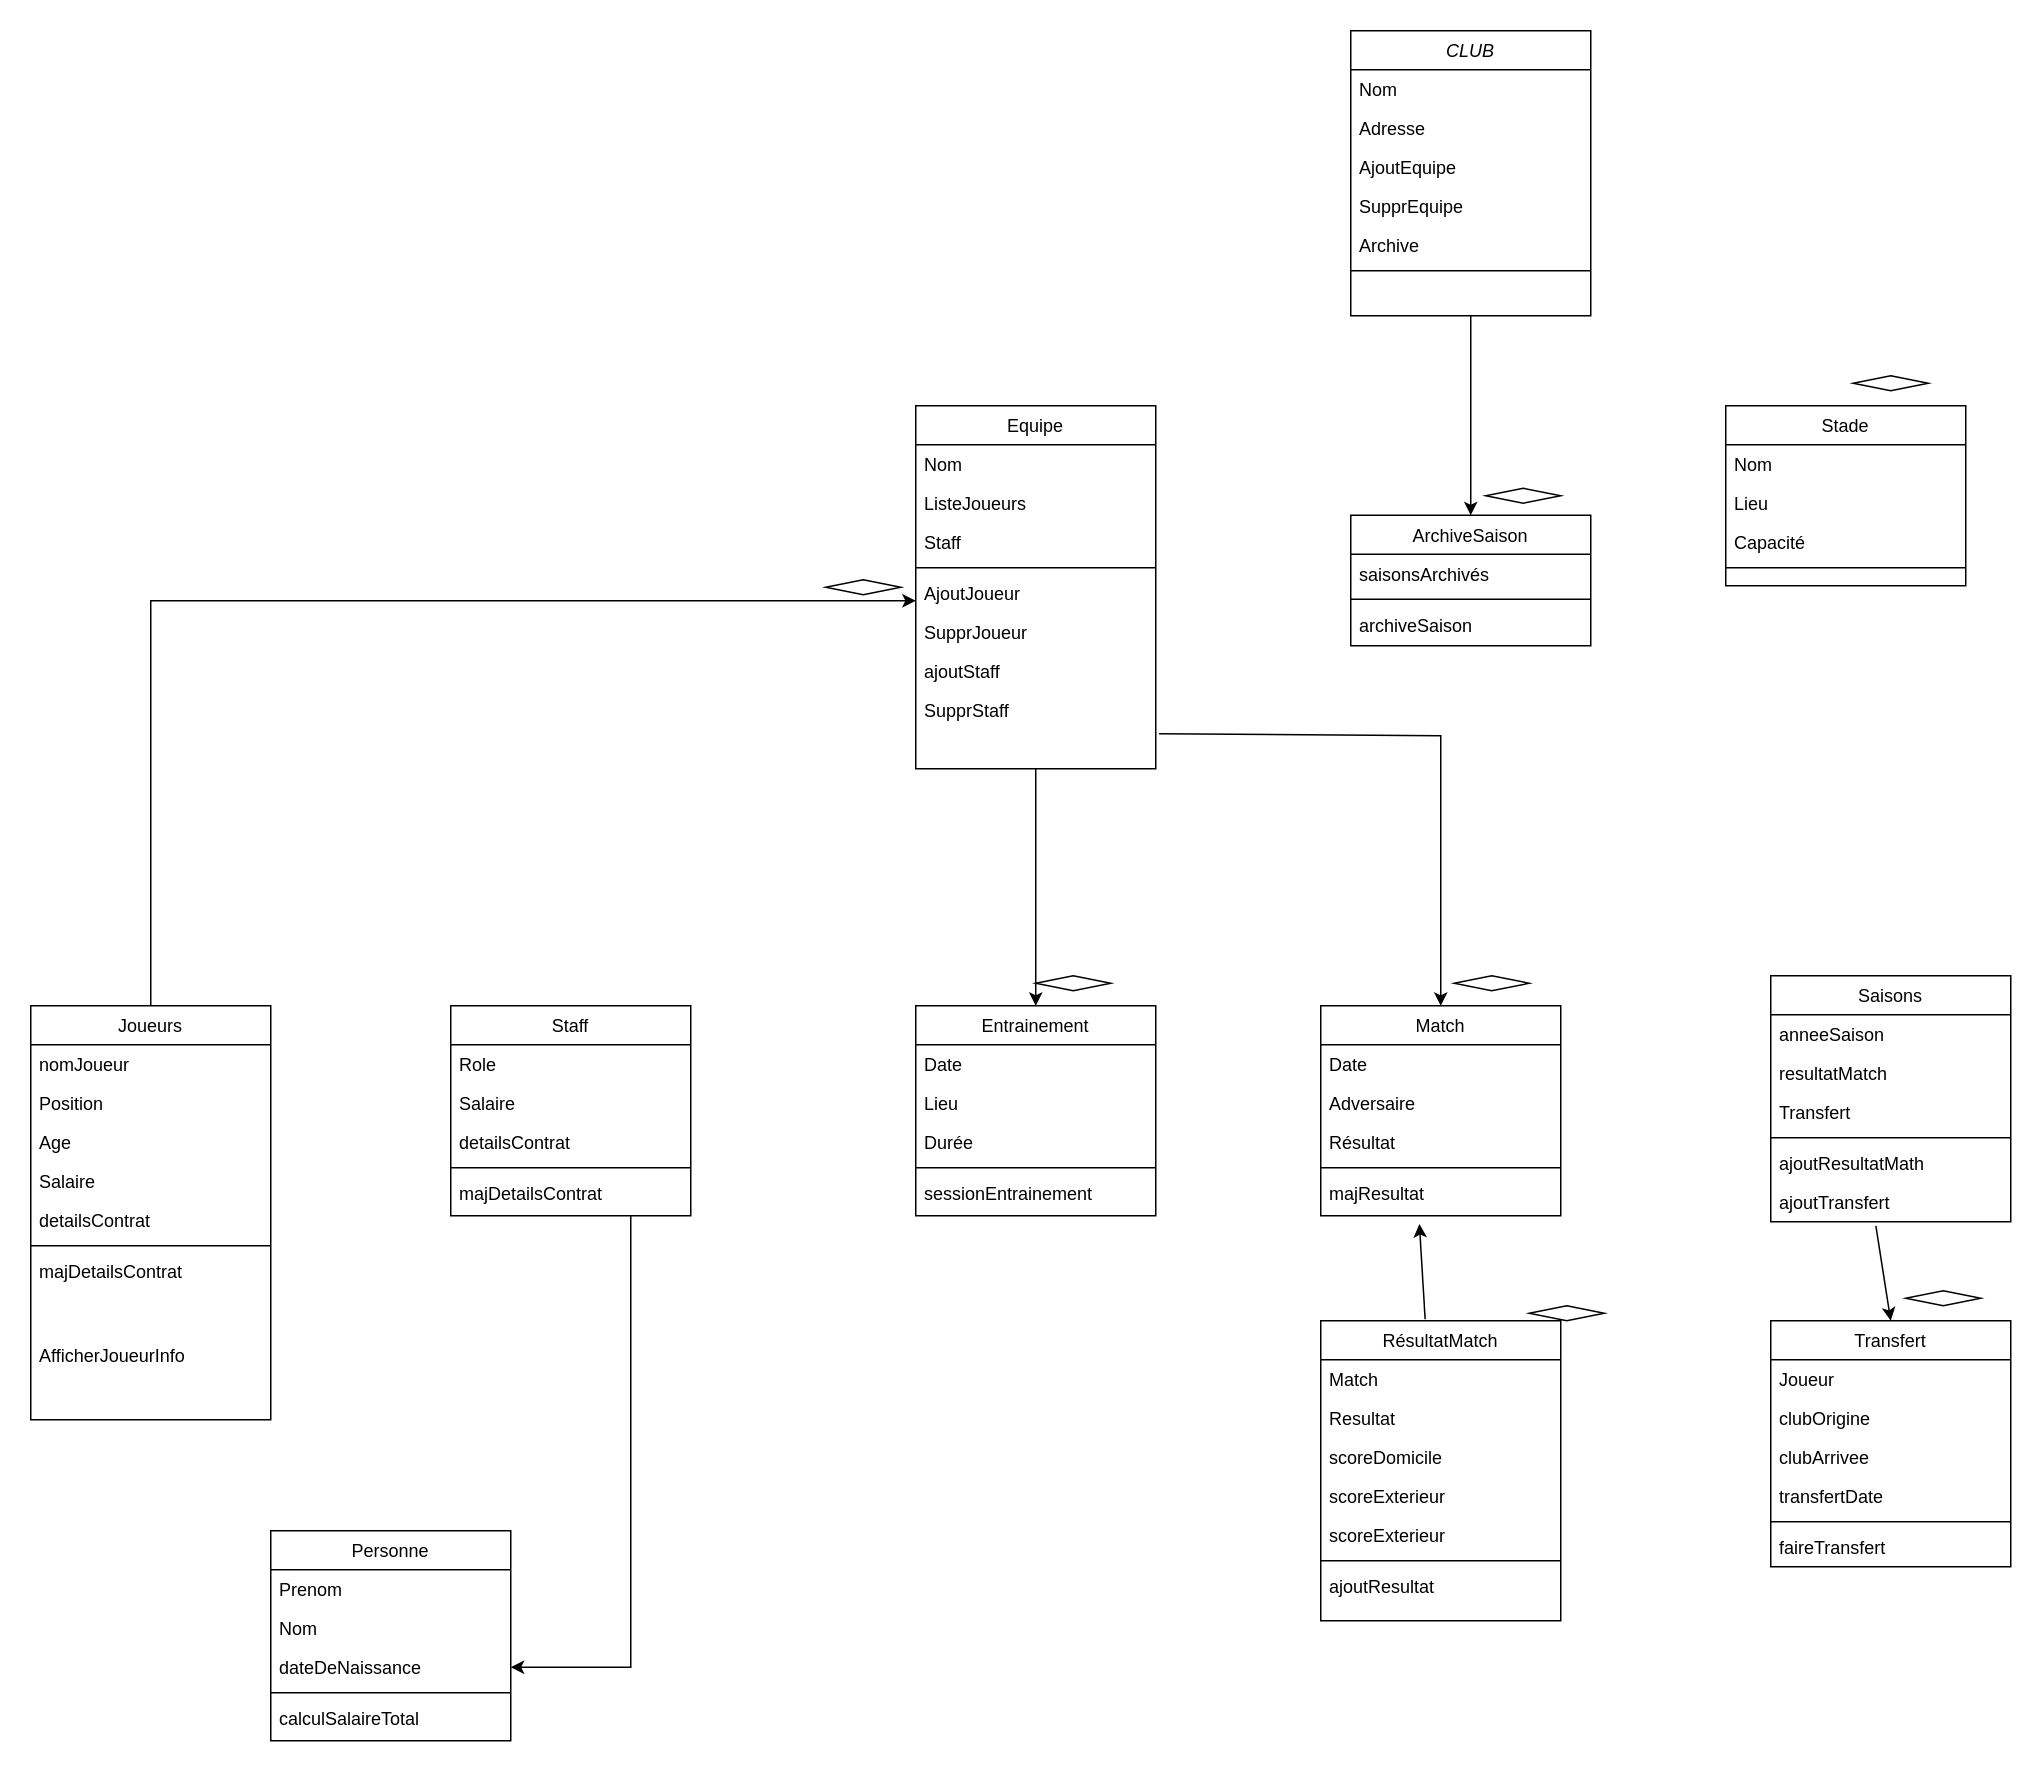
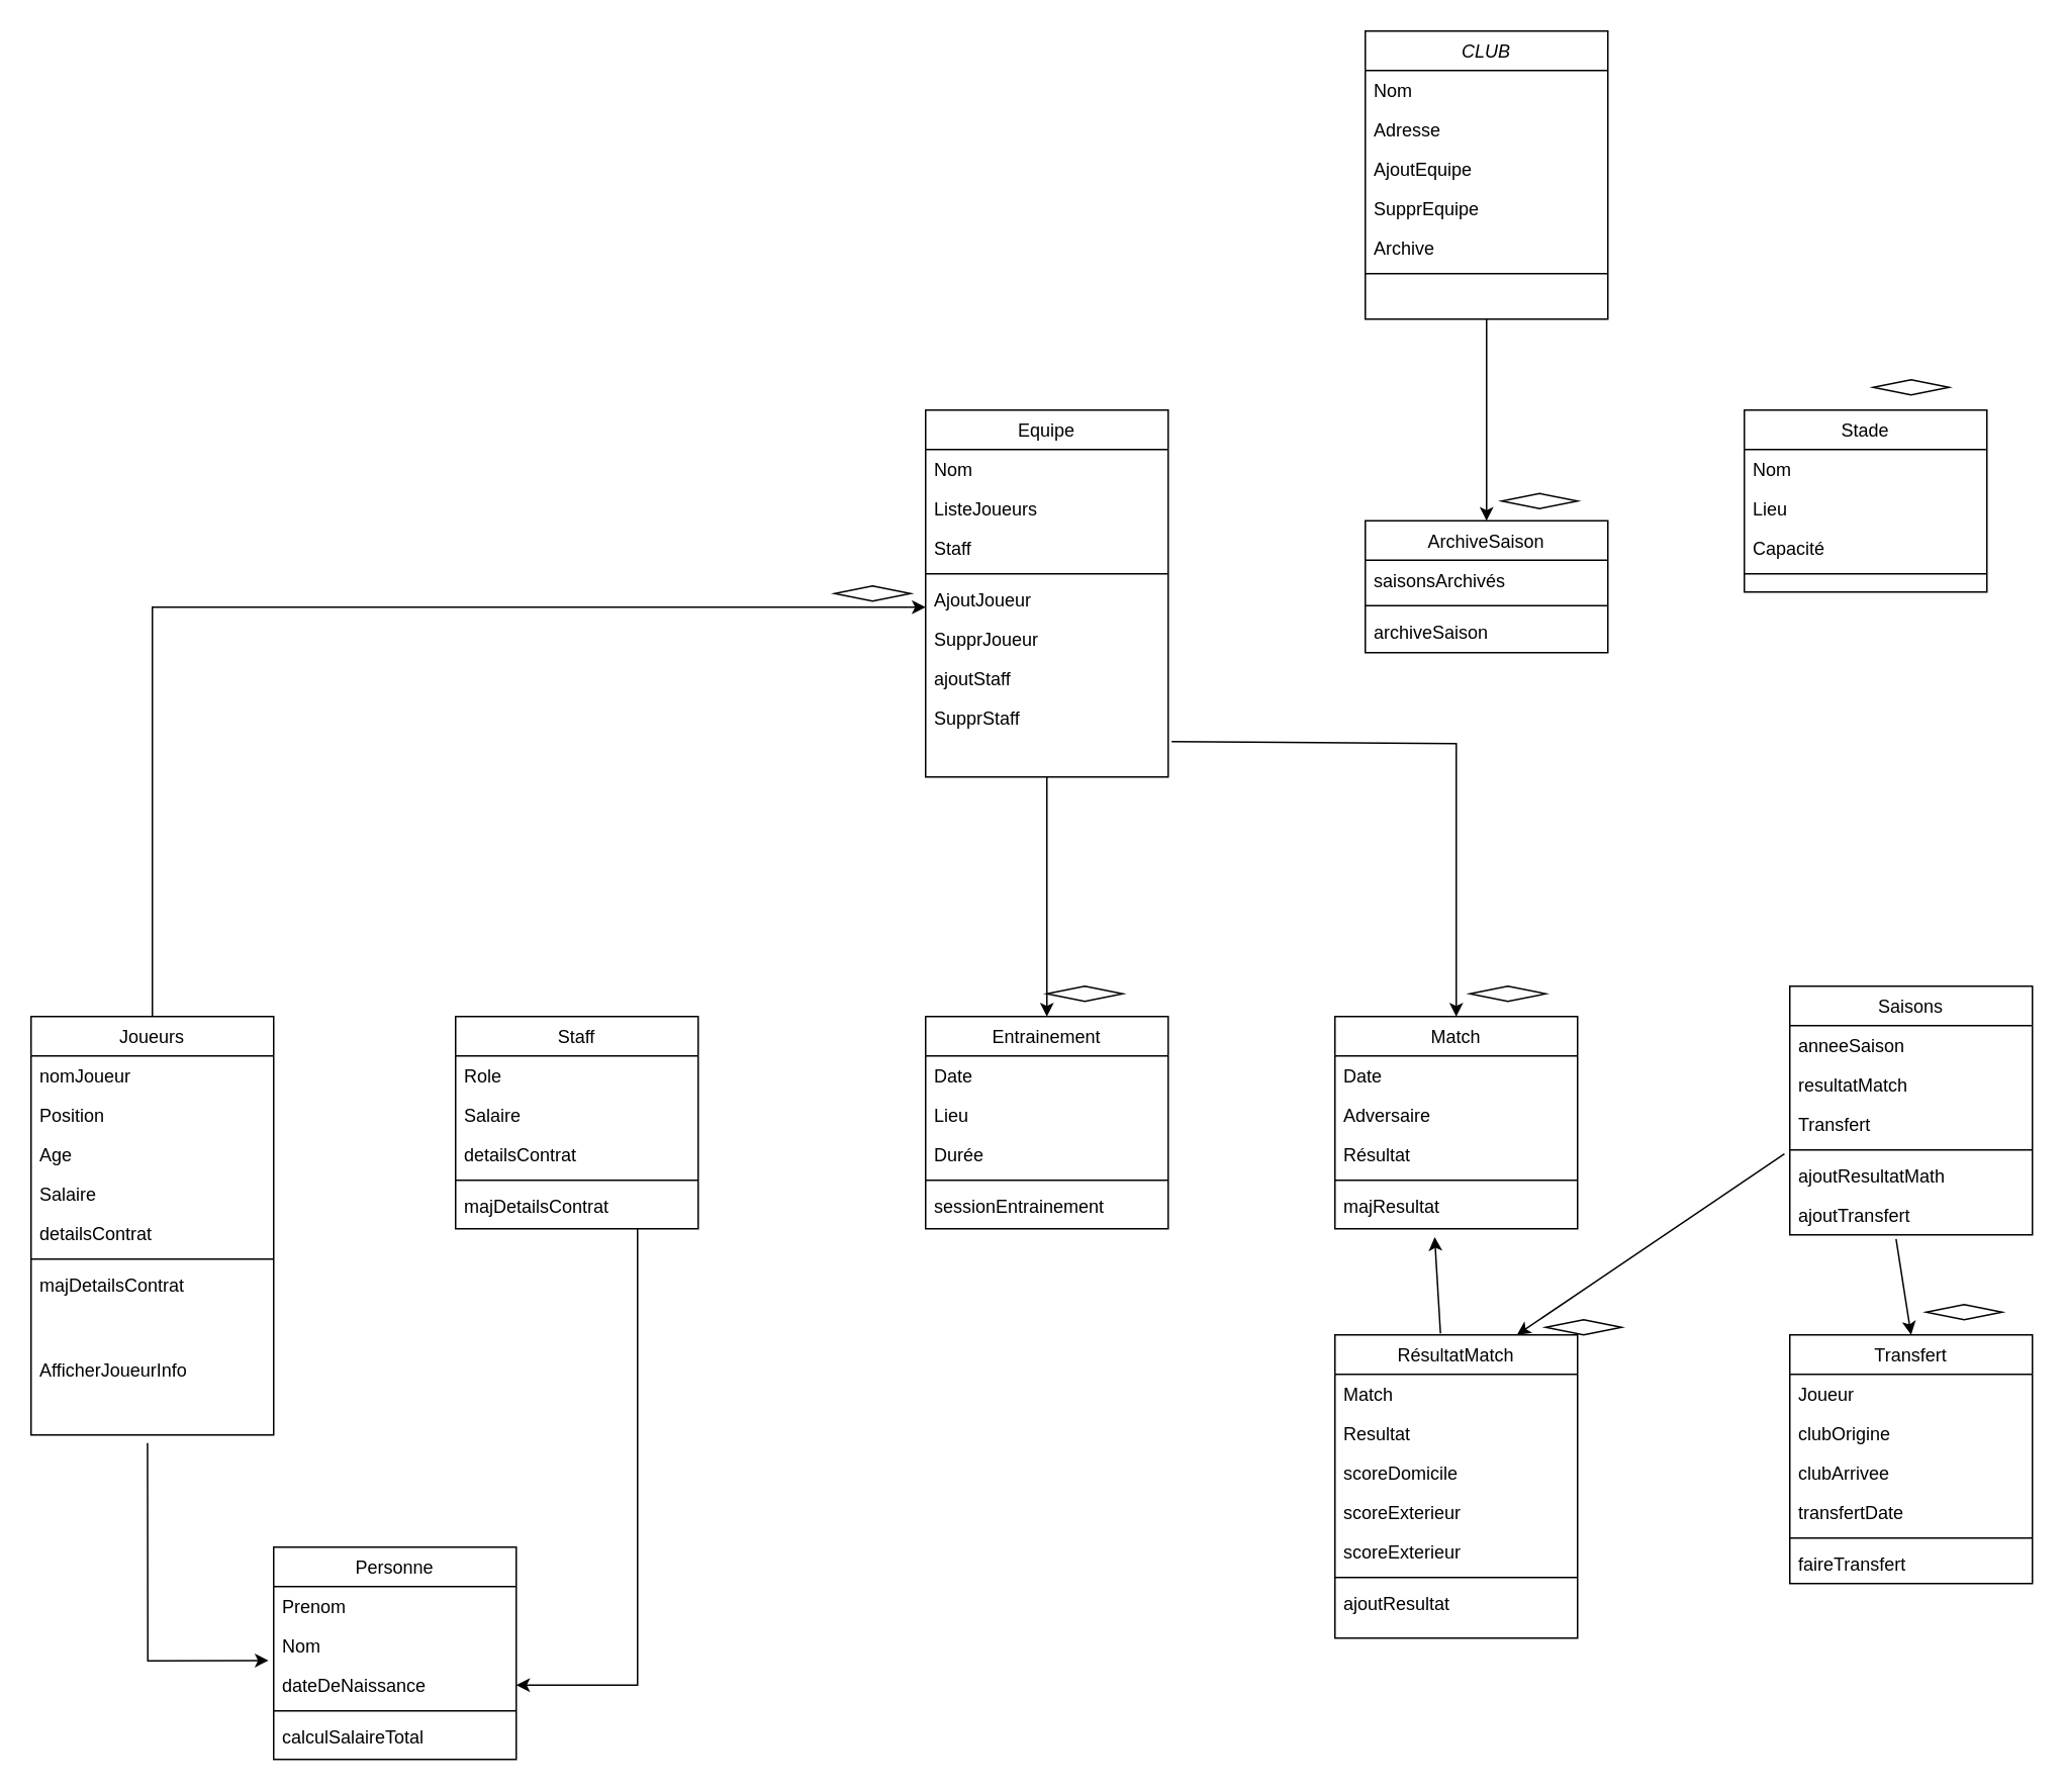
+ <mxCell id="89" value="" style="endArrow=classic;html=1;rounded=0;entryX=0.75;entryY=0;entryDx=0;entryDy=0;exitX=-0.022;exitY=-0.052;exitDx=0;exitDy=0;exitPerimeter=0;" edge="1" parent="1" source="80" target="67"><mxGeometry width="50" height="50" relative="1" as="geometry"><mxPoint x="750" y="730" as="sourcePoint" /><mxPoint x="800" y="680" as="targetPoint" /></mxGeometry></mxCell>
+ <mxCell id="65" value="" style="endArrow=classic;html=1;rounded=0;exitX=0.48;exitY=1.096;exitDx=0;exitDy=0;exitPerimeter=0;entryX=-0.021;entryY=-0.124;entryDx=0;entryDy=0;entryPerimeter=0;" edge="1" parent="1" source="56" target="62"><mxGeometry width="50" height="50" relative="1" as="geometry"><mxPoint y="830" as="sourcePoint" x="580" /><mxPoint x="630" y="780" as="targetPoint" /><Array as="points"><mxPoint x="97" y="1095" /></Array></mxGeometry></mxCell>
